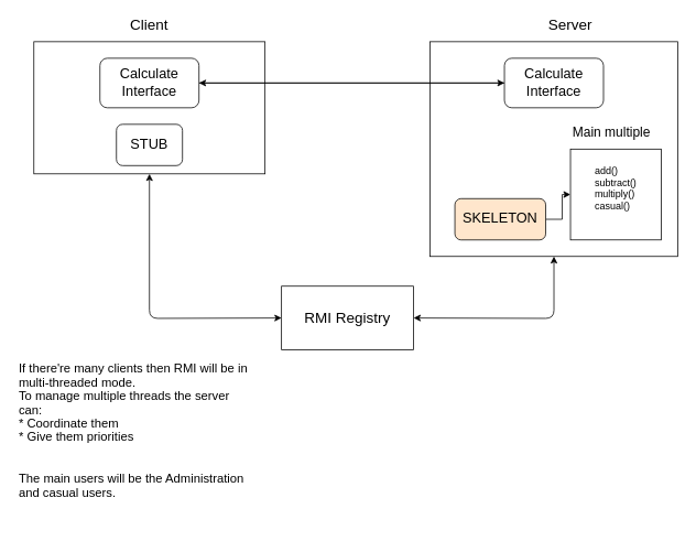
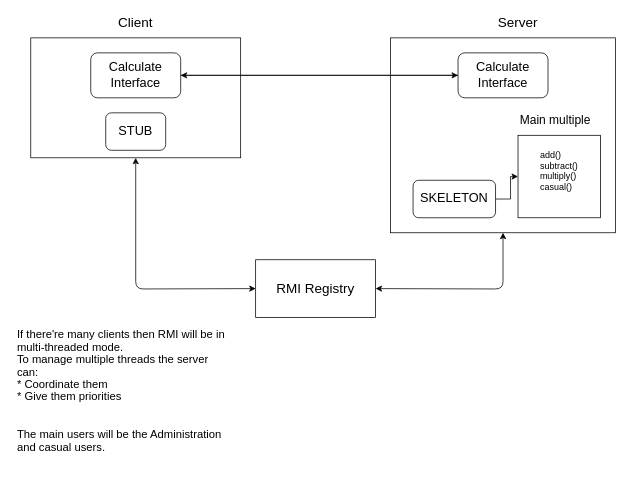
- <mxCell id="9" value="&lt;font style=&quot;font-size: 17px&quot;&gt;SKELETON&lt;/font&gt;" style="rounded=1;whiteSpace=wrap;html=1;fillColor=#ffe6cc;" vertex="1" parent="1"><mxGeometry x="550" y="240" width="110" height="50" as="geometry" /></mxCell>
+ <mxCell id="9" value="&lt;font style=&quot;font-size: 17px&quot;&gt;SKELETON&lt;/font&gt;" style="rounded=1;whiteSpace=wrap;html=1;fillColor=#ffffff;" vertex="1" parent="1"><mxGeometry x="550" y="240" width="110" height="50" as="geometry" /></mxCell>
